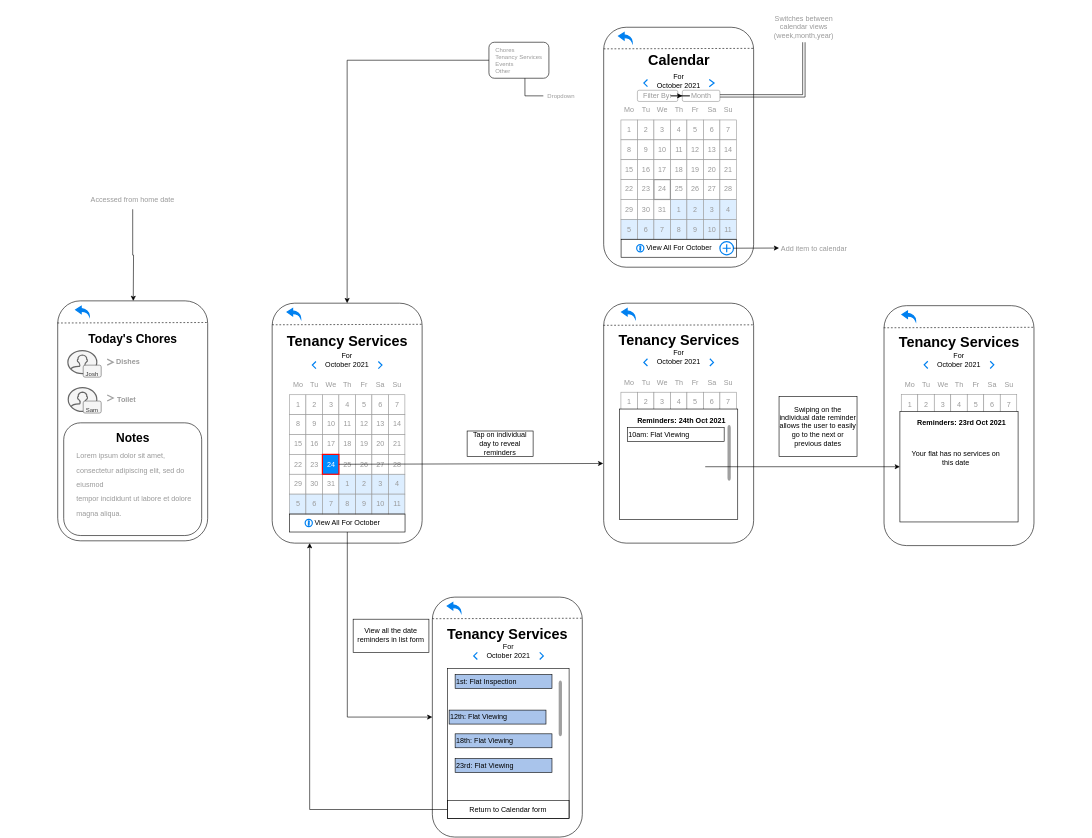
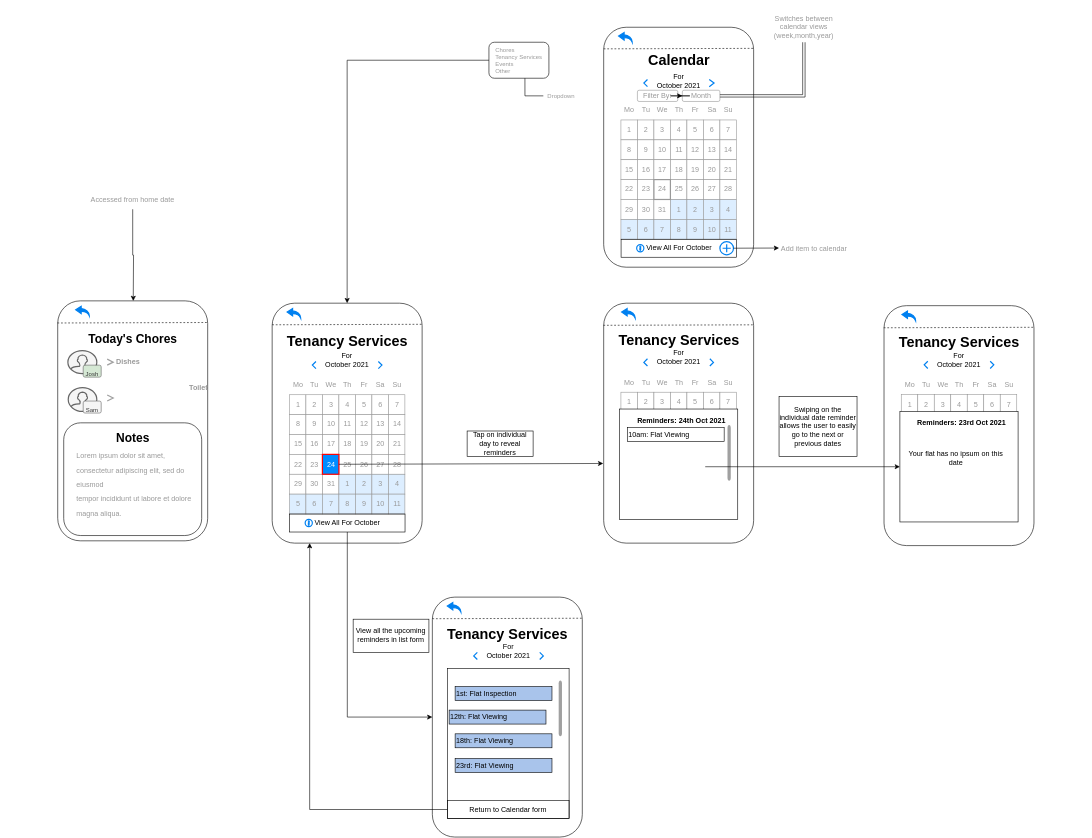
- <mxCell id="292" value="&lt;font style=&quot;font-size: 10px&quot;&gt;Josh&lt;/font&gt;" style="rounded=1;whiteSpace=wrap;html=1;fontSize=20;strokeWidth=1;fillColor=#f5f5f5;fontColor=#333333;strokeColor=#666666;" vertex="1" parent="1"><mxGeometry x="138" y="608.22" width="30" height="20" as="geometry" /></mxCell>
+ <mxCell id="292" value="&lt;font style=&quot;font-size: 10px&quot;&gt;Josh&lt;/font&gt;" style="rounded=1;whiteSpace=wrap;html=1;fontSize=20;strokeWidth=1;fillColor=#d5e8d4;fontColor=#333333;strokeColor=#666666;" vertex="1" parent="1"><mxGeometry x="138" y="608.22" width="30" height="20" as="geometry" /></mxCell>
- <mxCell id="289" value="&lt;font style=&quot;font-size: 12px&quot;&gt;&lt;b&gt;&lt;font style=&quot;font-size: 12px&quot;&gt;Toilet&lt;/font&gt;&lt;/b&gt;&lt;/font&gt;" style="text;html=1;align=center;verticalAlign=middle;whiteSpace=wrap;rounded=0;fontSize=10;fontColor=#999999;" vertex="1" parent="1"><mxGeometry x="188" y="650.51" width="45" height="30" as="geometry" /></mxCell>
+ <mxCell id="289" value="&lt;font style=&quot;font-size: 12px&quot;&gt;&lt;b&gt;&lt;font style=&quot;font-size: 12px&quot;&gt;Toilet&lt;/font&gt;&lt;/b&gt;&lt;/font&gt;" style="text;html=1;align=center;verticalAlign=middle;whiteSpace=wrap;rounded=0;fontSize=10;fontColor=#999999;" vertex="1" parent="1"><mxGeometry x="308" y="630.51" width="45" height="30" as="geometry" /></mxCell>
- <mxCell id="206" value="Your flat has no services on this date" style="text;html=1;strokeColor=none;fillColor=none;align=center;verticalAlign=middle;whiteSpace=wrap;rounded=0;fontSize=12;shadow=0;" parent="1" vertex="1"><mxGeometry x="1512.38" y="738.29" width="162.09" height="50" as="geometry" /></mxCell>
+ <mxCell id="206" value="Your flat has no ipsum on this date" style="text;html=1;strokeColor=none;fillColor=none;align=center;verticalAlign=middle;whiteSpace=wrap;rounded=0;fontSize=12;shadow=0;" parent="1" vertex="1"><mxGeometry x="1512.38" y="738.29" width="162.09" height="50" as="geometry" /></mxCell>
- <mxCell id="132" value="View all the date reminders in list form" style="text;html=1;strokeColor=default;fillColor=none;align=center;verticalAlign=middle;whiteSpace=wrap;rounded=0;" parent="1" vertex="1"><mxGeometry x="588" y="1031.73" width="126.33" height="55.27" as="geometry" /></mxCell>
+ <mxCell id="132" value="View all the upcoming reminders in list form" style="text;html=1;strokeColor=default;fillColor=none;align=center;verticalAlign=middle;whiteSpace=wrap;rounded=0;" parent="1" vertex="1"><mxGeometry x="588" y="1031.73" width="126.33" height="55.27" as="geometry" /></mxCell>
- <mxCell id="135" value="1st: Flat Inspection" style="text;html=1;strokeColor=default;fillColor=#A9C4EB;align=left;verticalAlign=middle;whiteSpace=wrap;rounded=0;fontSize=12;" parent="1" vertex="1"><mxGeometry x="757.998" y="1124" width="161.467" height="23.284" as="geometry" /></mxCell>
+ <mxCell id="135" value="1st: Flat Inspection" style="text;html=1;strokeColor=default;fillColor=#A9C4EB;align=left;verticalAlign=middle;whiteSpace=wrap;rounded=0;fontSize=12;" parent="1" vertex="1"><mxGeometry x="757.998" y="1144" width="161.467" height="23.284" as="geometry" /></mxCell>
